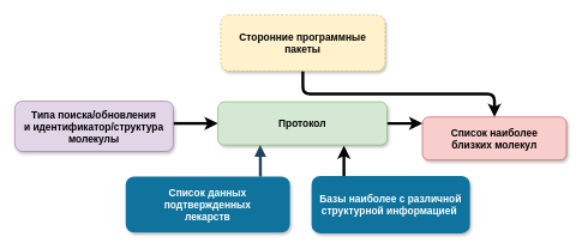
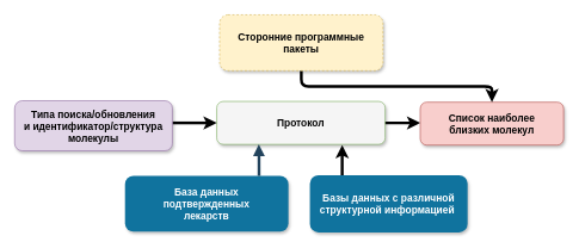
- <mxCell id="4" value="Протокол" style="rounded=1;fillColor=#d5e8d4;strokeColor=#82b366;shadow=1;fontStyle=1;fontSize=14;" parent="1" vertex="1"><mxGeometry x="302" y="141" width="235" height="60" as="geometry" /></mxCell>
+ <mxCell id="4" value="Протокол" style="rounded=1;fillColor=#f5f5f5;strokeColor=#82b366;shadow=1;fontStyle=1;fontSize=14;" parent="1" vertex="1"><mxGeometry x="302" y="141" width="235" height="60" as="geometry" /></mxCell>
- <mxCell id="10" value="&#10;Список наиболее&#10;близких молекул&#10;" style="rounded=1;fillColor=#f8cecc;strokeColor=#b85450;shadow=1;fontStyle=1;fontSize=14;" vertex="1" parent="1"><mxGeometry x="586" y="162" width="200" height="60" as="geometry" /></mxCell>
+ <mxCell id="10" value="&#10;Список наиболее&#10;близких молекул&#10;" style="rounded=1;fillColor=#f8cecc;strokeColor=#b85450;shadow=1;fontStyle=1;fontSize=14;" vertex="1" parent="1"><mxGeometry x="586" y="142" width="200" height="60" as="geometry" /></mxCell>
- <mxCell id="2" value="Список данных &#10;подтвержденных &#10;лекарств" style="rounded=1;fillColor=#10739E;strokeColor=none;shadow=1;gradientColor=none;fontStyle=1;fontColor=#FFFFFF;fontSize=14;" parent="1" vertex="1"><mxGeometry x="174" y="245" width="228" height="78" as="geometry" /></mxCell>
+ <mxCell id="2" value="База данных &#10;подтвержденных &#10;лекарств" style="rounded=1;fillColor=#10739E;strokeColor=none;shadow=1;gradientColor=none;fontStyle=1;fontColor=#FFFFFF;fontSize=14;" parent="1" vertex="1"><mxGeometry x="174" y="245" width="228" height="78" as="geometry" /></mxCell>
- <mxCell id="9" value="&#10;Базы наиболее с различной&#10;структурной информацией &#10;" style="rounded=1;fillColor=#10739E;strokeColor=none;shadow=1;gradientColor=none;fontStyle=1;fontColor=#FFFFFF;fontSize=14;" vertex="1" parent="1"><mxGeometry x="432" y="244" width="220" height="80" as="geometry" /></mxCell>
+ <mxCell id="9" value="&#10;Базы данных с различной&#10;структурной информацией &#10;" style="rounded=1;fillColor=#10739E;strokeColor=none;shadow=1;gradientColor=none;fontStyle=1;fontColor=#FFFFFF;fontSize=14;" vertex="1" parent="1"><mxGeometry x="432" y="244" width="220" height="80" as="geometry" /></mxCell>
